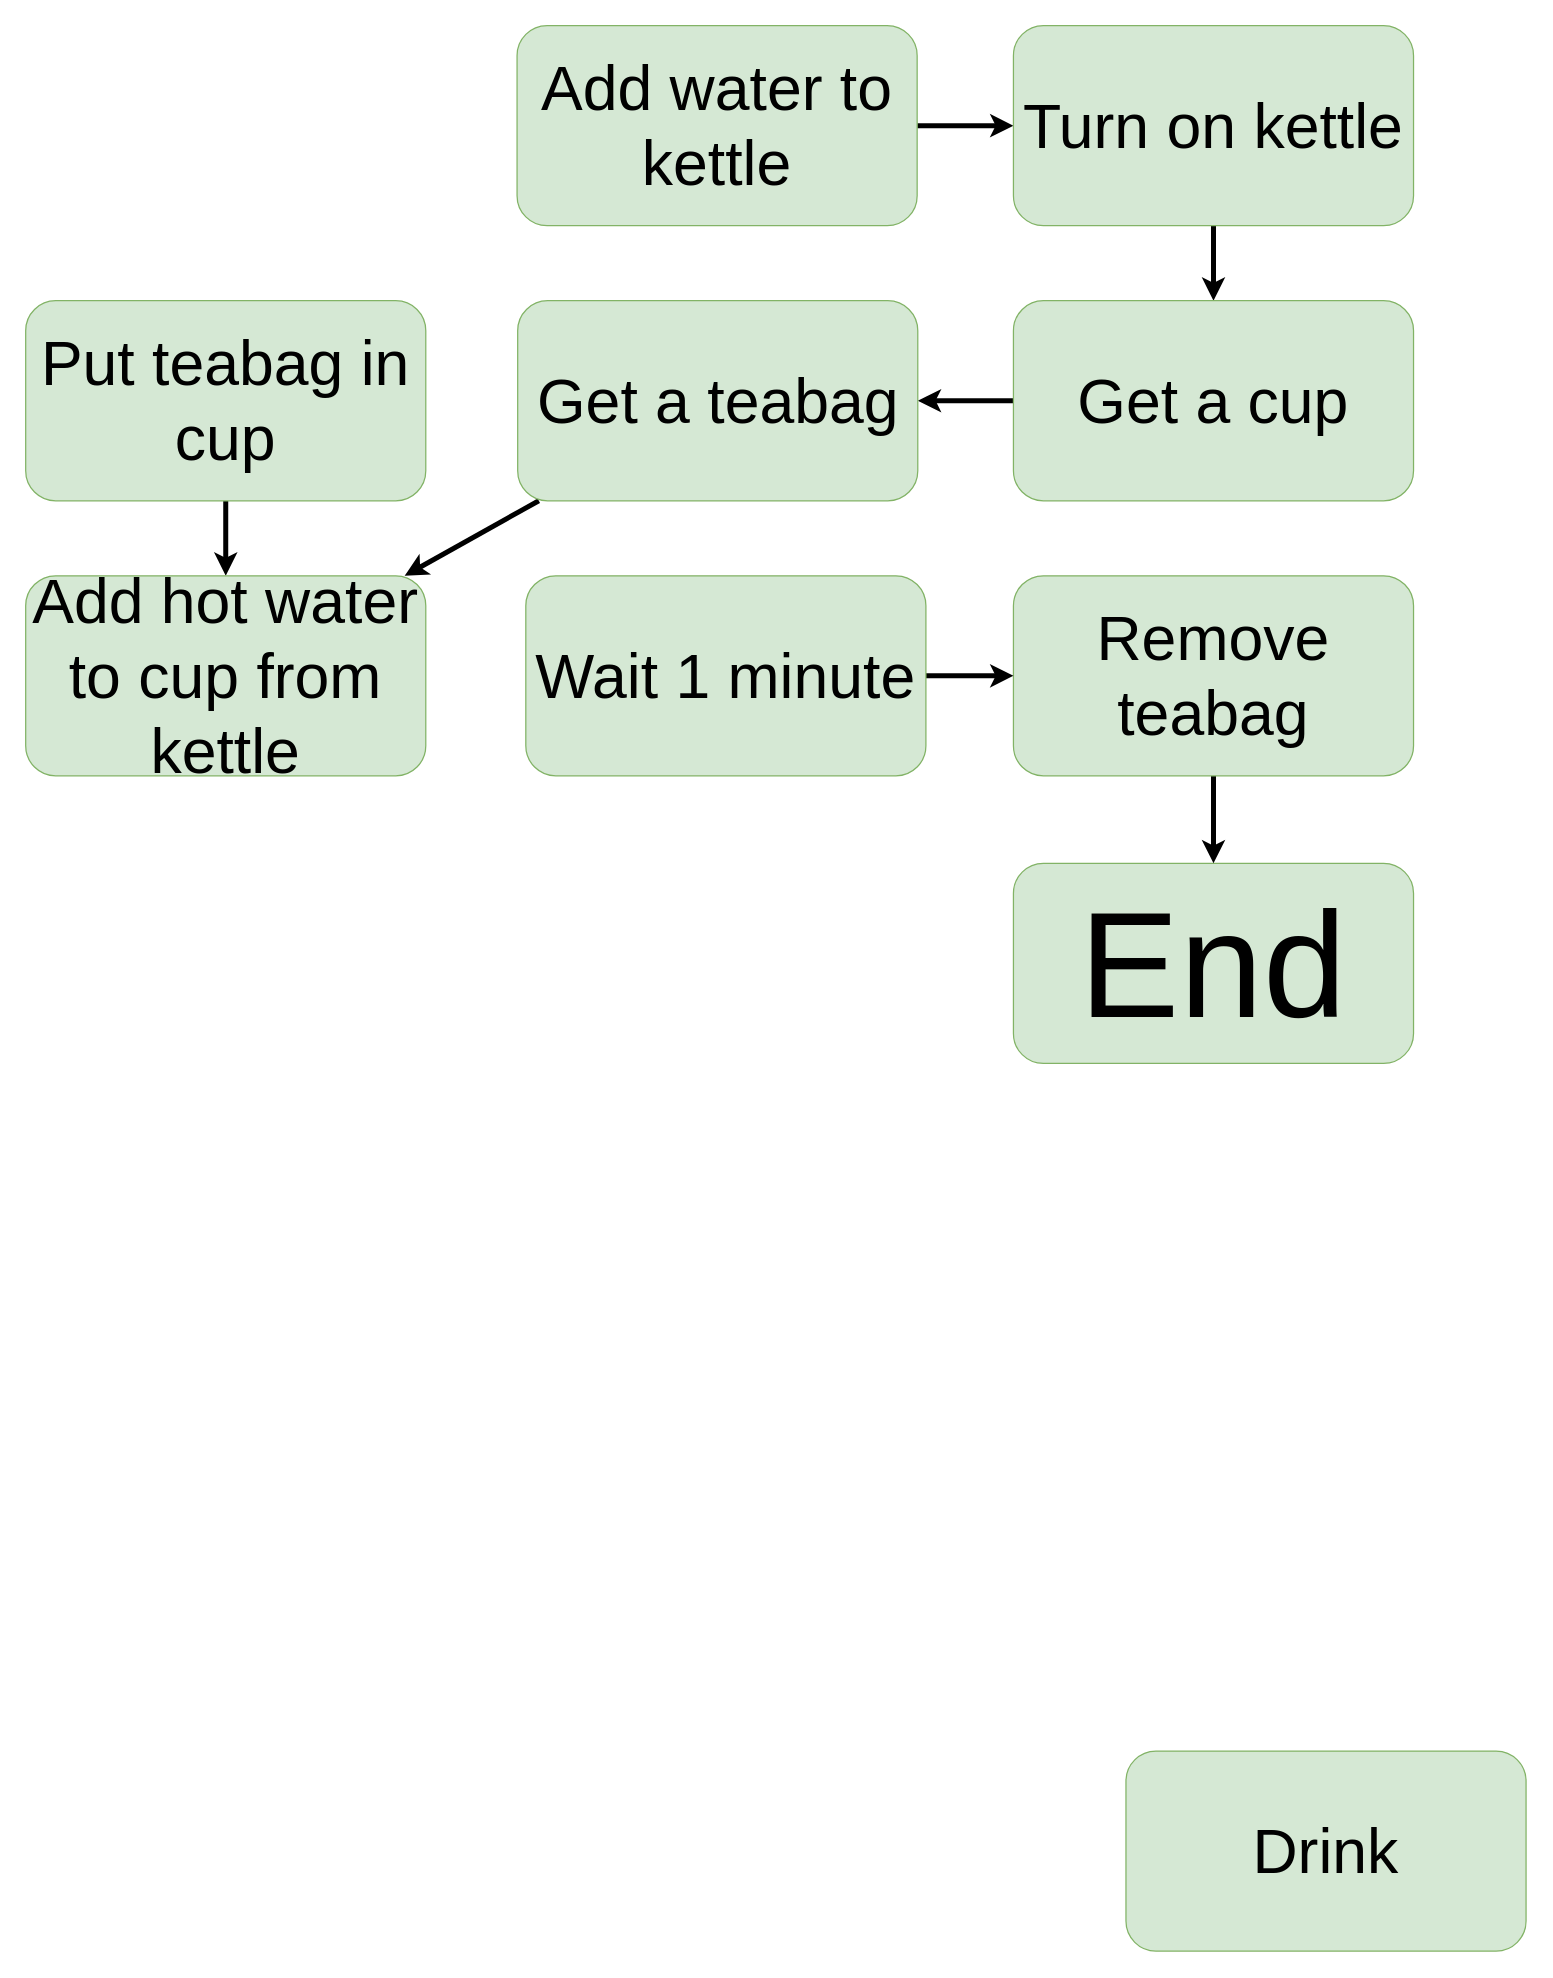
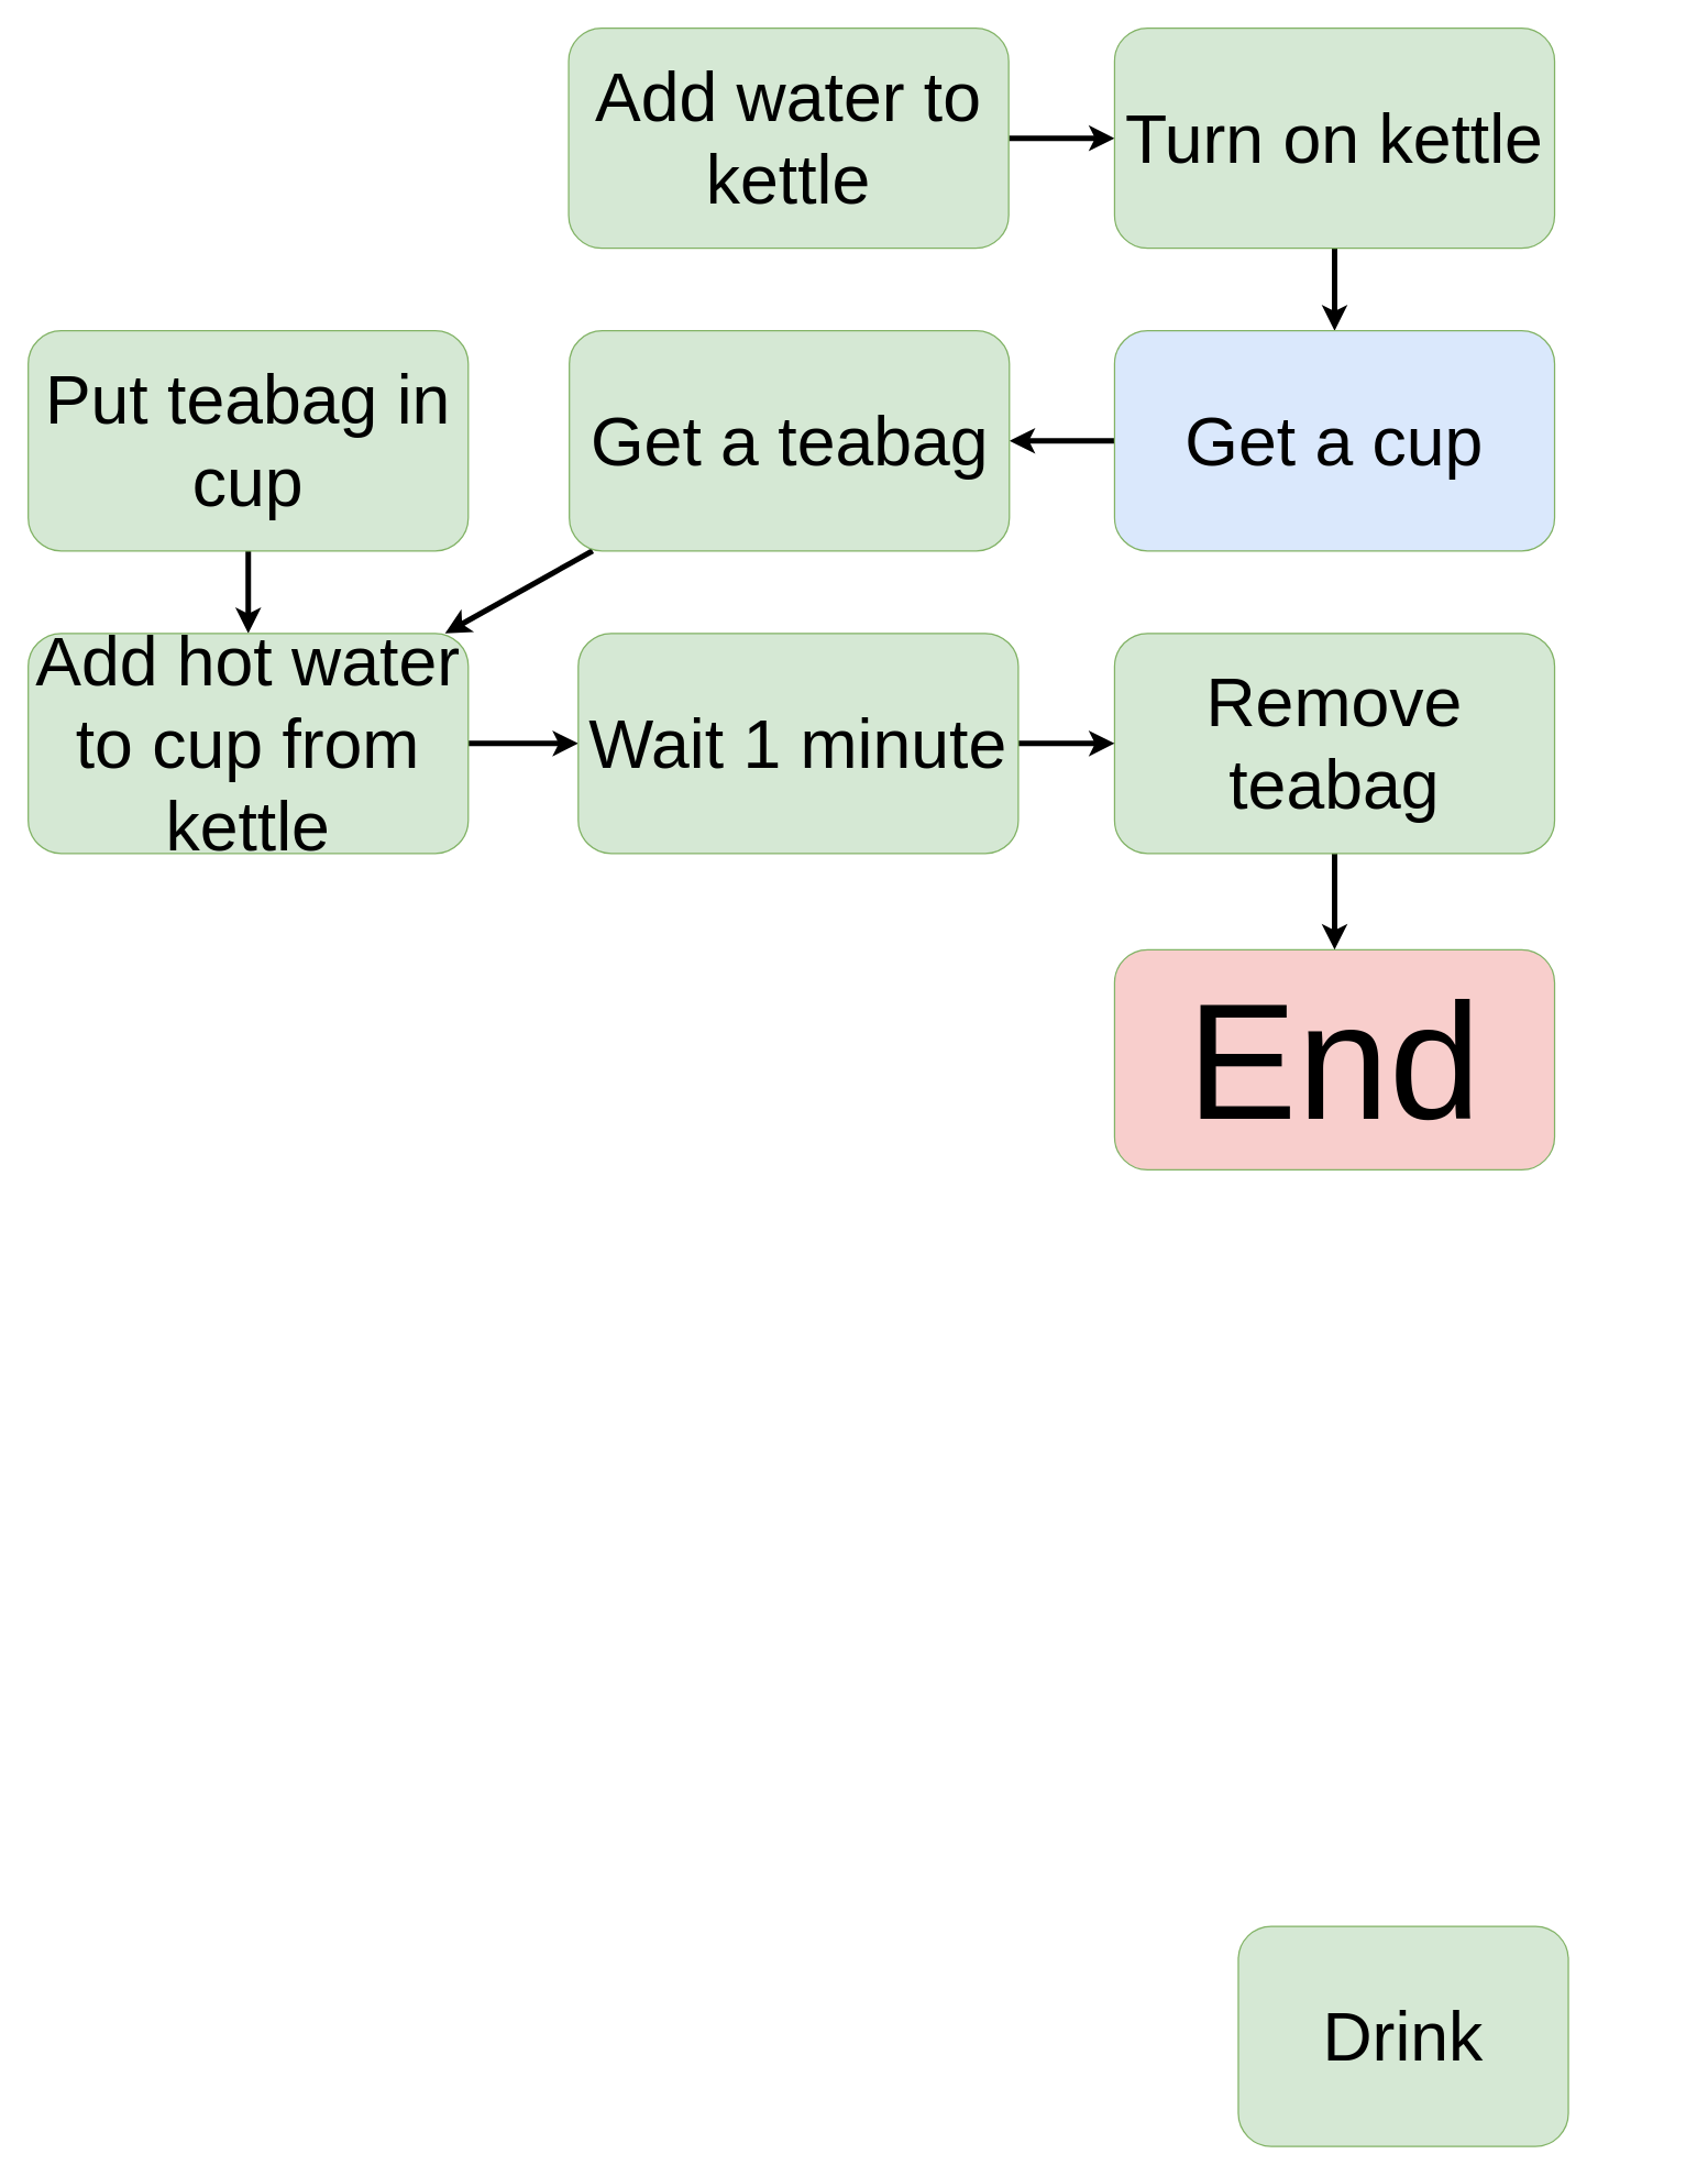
- <mxCell id="9" value="&lt;font style=&quot;font-size: 50px&quot;&gt;Get a cup&lt;/font&gt;" style="rounded=1;whiteSpace=wrap;html=1;fillColor=#d5e8d4;strokeColor=#82b366;" vertex="1" parent="1"><mxGeometry x="810" y="240" width="320" height="160" as="geometry" /></mxCell>
+ <mxCell id="9" value="&lt;font style=&quot;font-size: 50px&quot;&gt;Get a cup&lt;/font&gt;" style="rounded=1;whiteSpace=wrap;html=1;fillColor=#dae8fc;strokeColor=#82b366;" vertex="1" parent="1"><mxGeometry x="810" y="240" width="320" height="160" as="geometry" /></mxCell>
+ <mxCell id="14" value="" style="edgeStyle=none;html=1;strokeWidth=4;" edge="1" parent="1" source="15" target="19"><mxGeometry relative="1" as="geometry" /></mxCell>
- <mxCell id="3" value="&lt;span style=&quot;font-size: 120px&quot;&gt;End&lt;/span&gt;" style="rounded=1;whiteSpace=wrap;html=1;fillColor=#d5e8d4;strokeColor=#82b366;" parent="1" vertex="1"><mxGeometry x="810" y="690" width="320" height="160" as="geometry" /></mxCell>
+ <mxCell id="3" value="&lt;span style=&quot;font-size: 120px&quot;&gt;End&lt;/span&gt;" style="rounded=1;whiteSpace=wrap;html=1;fillColor=#f8cecc;strokeColor=#82b366;" parent="1" vertex="1"><mxGeometry x="810" y="690" width="320" height="160" as="geometry" /></mxCell>
- <mxCell id="20" value="&lt;font style=&quot;font-size: 50px&quot;&gt;Drink&lt;/font&gt;" style="rounded=1;whiteSpace=wrap;html=1;fillColor=#d5e8d4;strokeColor=#82b366;" vertex="1" parent="1"><mxGeometry x="900" y="1400" width="320" height="160" as="geometry" /></mxCell>
+ <mxCell id="20" value="&lt;font style=&quot;font-size: 50px&quot;&gt;Drink&lt;/font&gt;" style="rounded=1;whiteSpace=wrap;html=1;fillColor=#d5e8d4;strokeColor=#82b366;" vertex="1" parent="1"><mxGeometry x="900" y="1400" width="240" height="160" as="geometry" /></mxCell>
